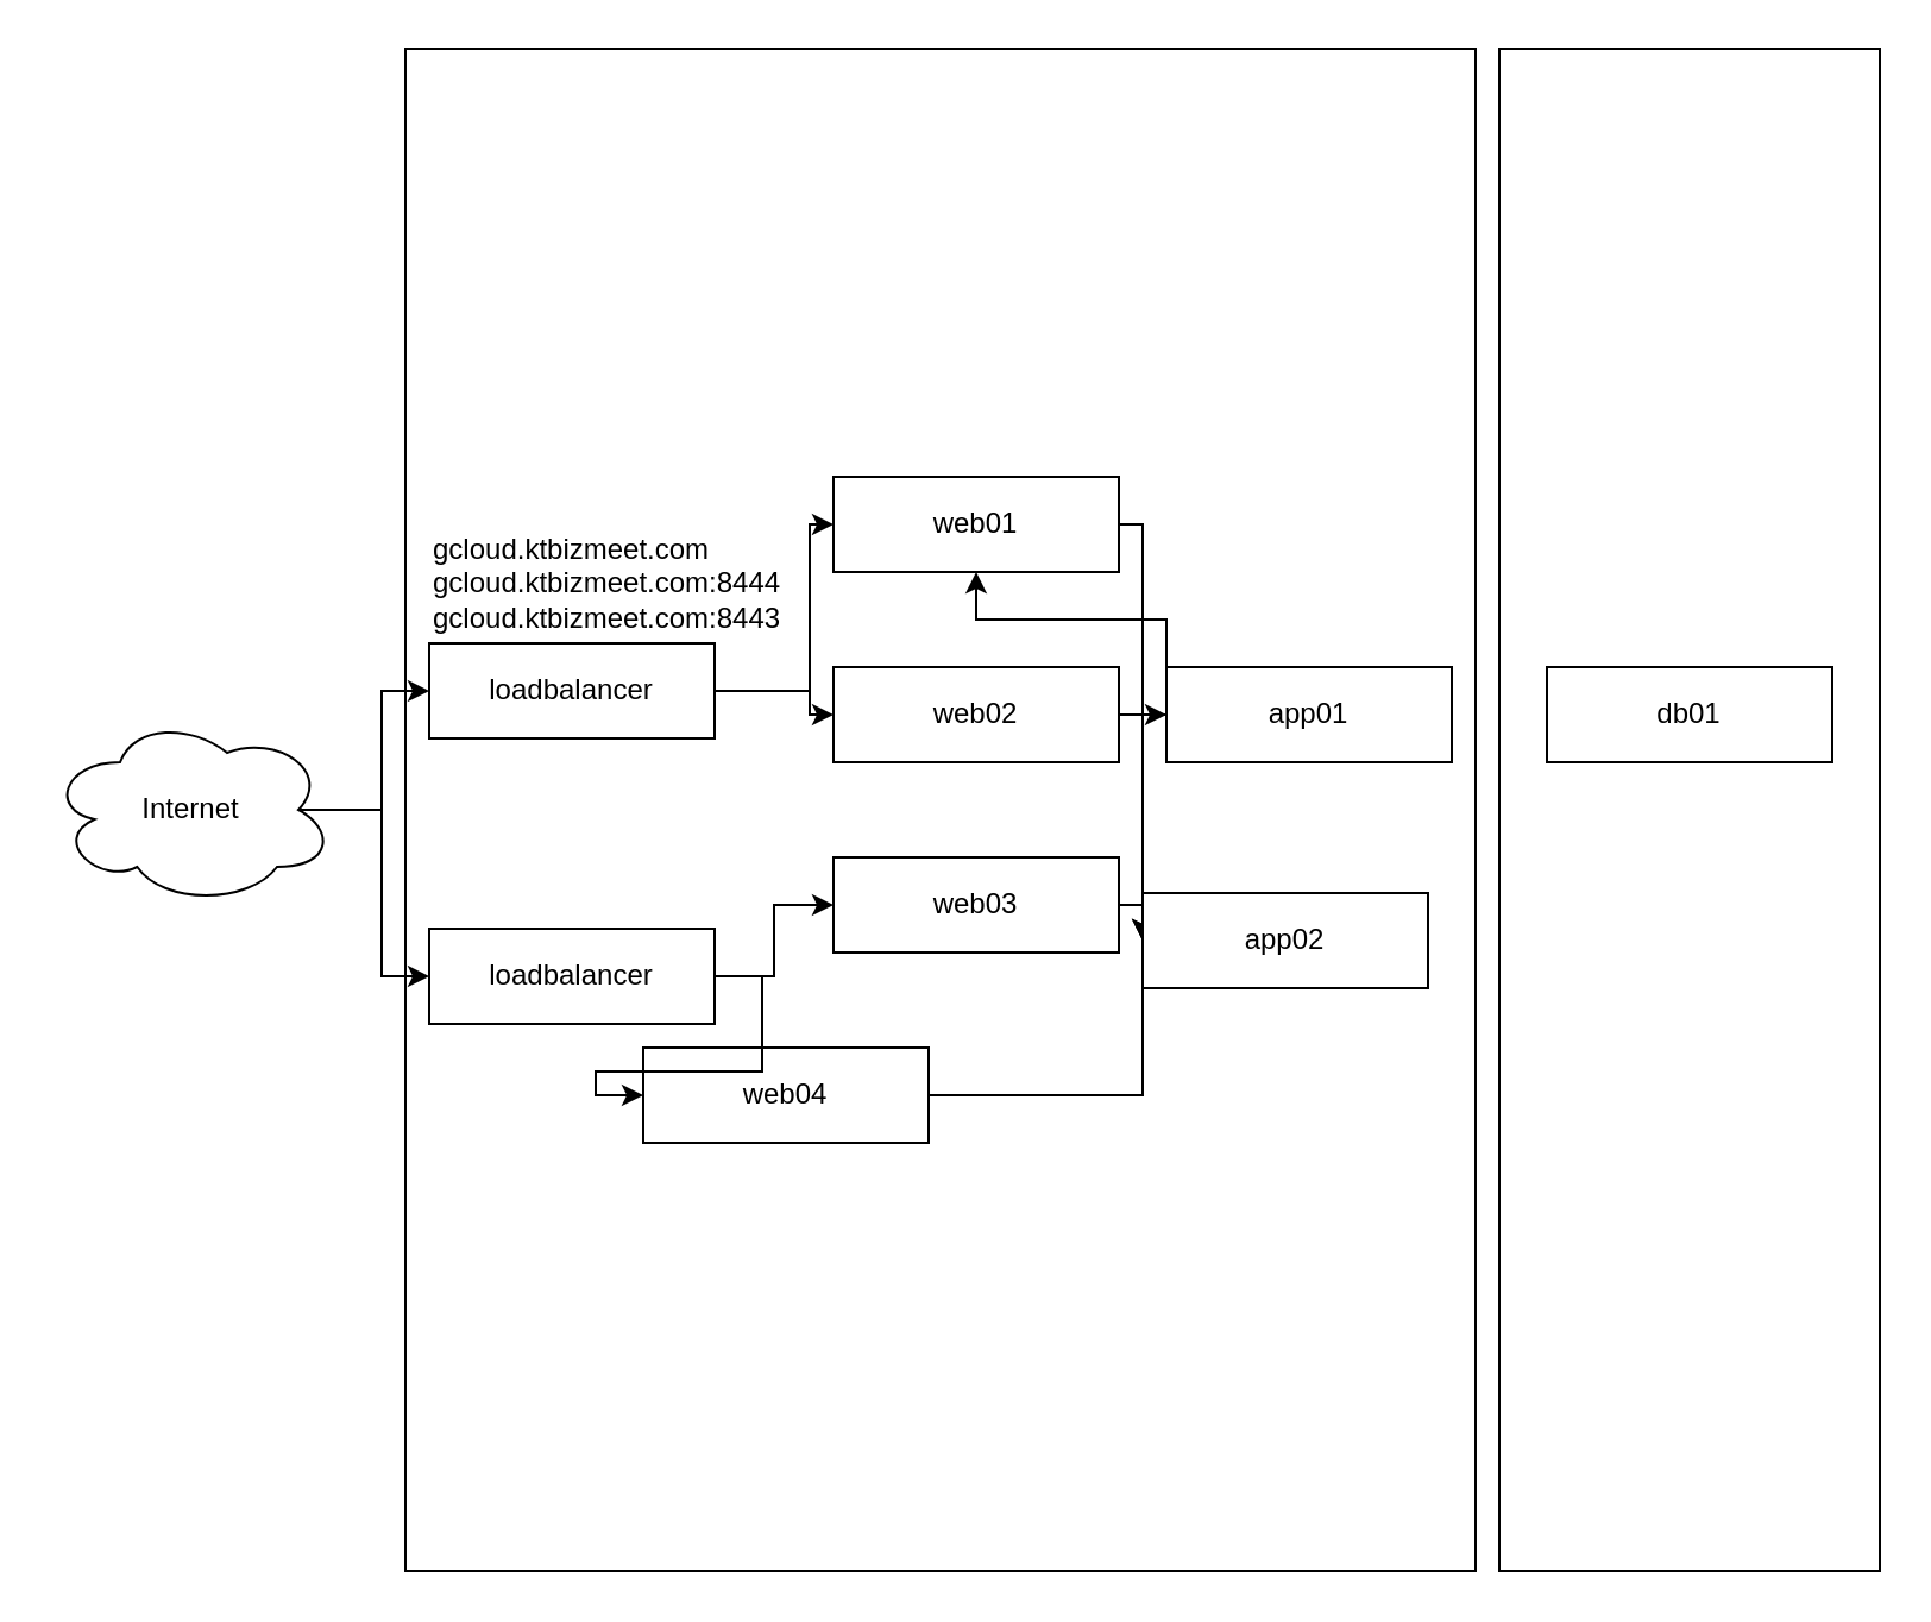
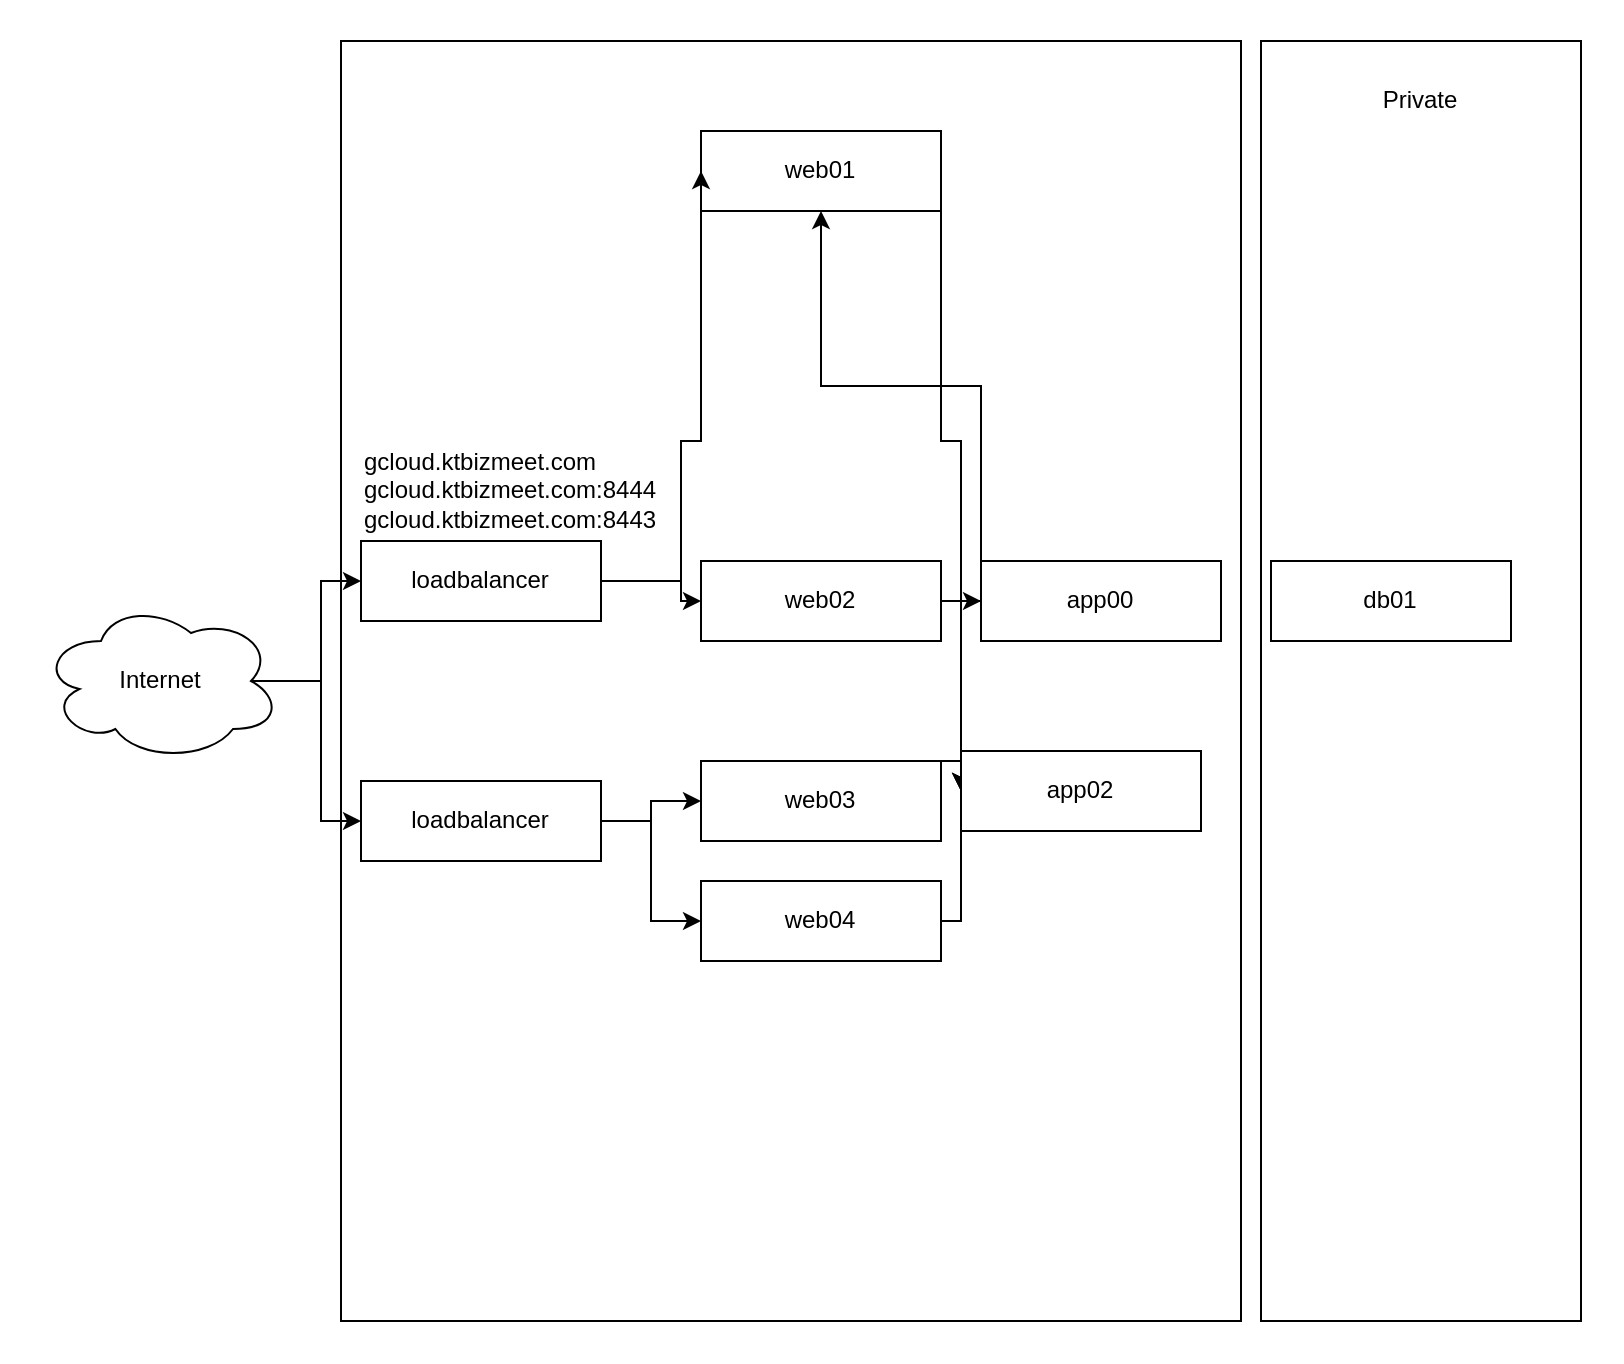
+ <mxCell id="4" value="Private" style="text;html=1;strokeColor=none;fillColor=none;align=center;verticalAlign=middle;whiteSpace=wrap;rounded=0;" vertex="1" parent="1"><mxGeometry x="670" y="40" width="80" height="20" as="geometry" /></mxCell>
- <mxCell id="6" value="web01" style="rounded=0;whiteSpace=wrap;html=1;" vertex="1" parent="1"><mxGeometry x="350" y="200" width="120" height="40" as="geometry" /></mxCell>
+ <mxCell id="6" value="web01" style="rounded=0;whiteSpace=wrap;html=1;" vertex="1" parent="1"><mxGeometry x="350" y="65" width="120" height="40" as="geometry" /></mxCell>
- <mxCell id="15" value="app01" style="rounded=0;whiteSpace=wrap;html=1;" vertex="1" parent="1"><mxGeometry x="490" y="280" width="120" height="40" as="geometry" /></mxCell>
+ <mxCell id="15" value="app00" style="rounded=0;whiteSpace=wrap;html=1;" vertex="1" parent="1"><mxGeometry x="490" y="280" width="120" height="40" as="geometry" /></mxCell>
- <mxCell id="17" value="db01" style="rounded=0;whiteSpace=wrap;html=1;" vertex="1" parent="1"><mxGeometry x="650" y="280" width="120" height="40" as="geometry" /></mxCell>
+ <mxCell id="17" value="db01" style="rounded=0;whiteSpace=wrap;html=1;" vertex="1" parent="1"><mxGeometry x="635" y="280" width="120" height="40" as="geometry" /></mxCell>
- <mxCell id="11" value="web03" style="rounded=0;whiteSpace=wrap;html=1;" vertex="1" parent="1"><mxGeometry x="350" y="360" width="120" height="40" as="geometry" /></mxCell>
+ <mxCell id="11" value="web03" style="rounded=0;whiteSpace=wrap;html=1;" vertex="1" parent="1"><mxGeometry x="350" y="380" width="120" height="40" as="geometry" /></mxCell>
- <mxCell id="14" value="web04" style="rounded=0;whiteSpace=wrap;html=1;" vertex="1" parent="1"><mxGeometry x="270" y="440" width="120" height="40" as="geometry" /></mxCell>
+ <mxCell id="14" value="web04" style="rounded=0;whiteSpace=wrap;html=1;" vertex="1" parent="1"><mxGeometry x="350" y="440" width="120" height="40" as="geometry" /></mxCell>
